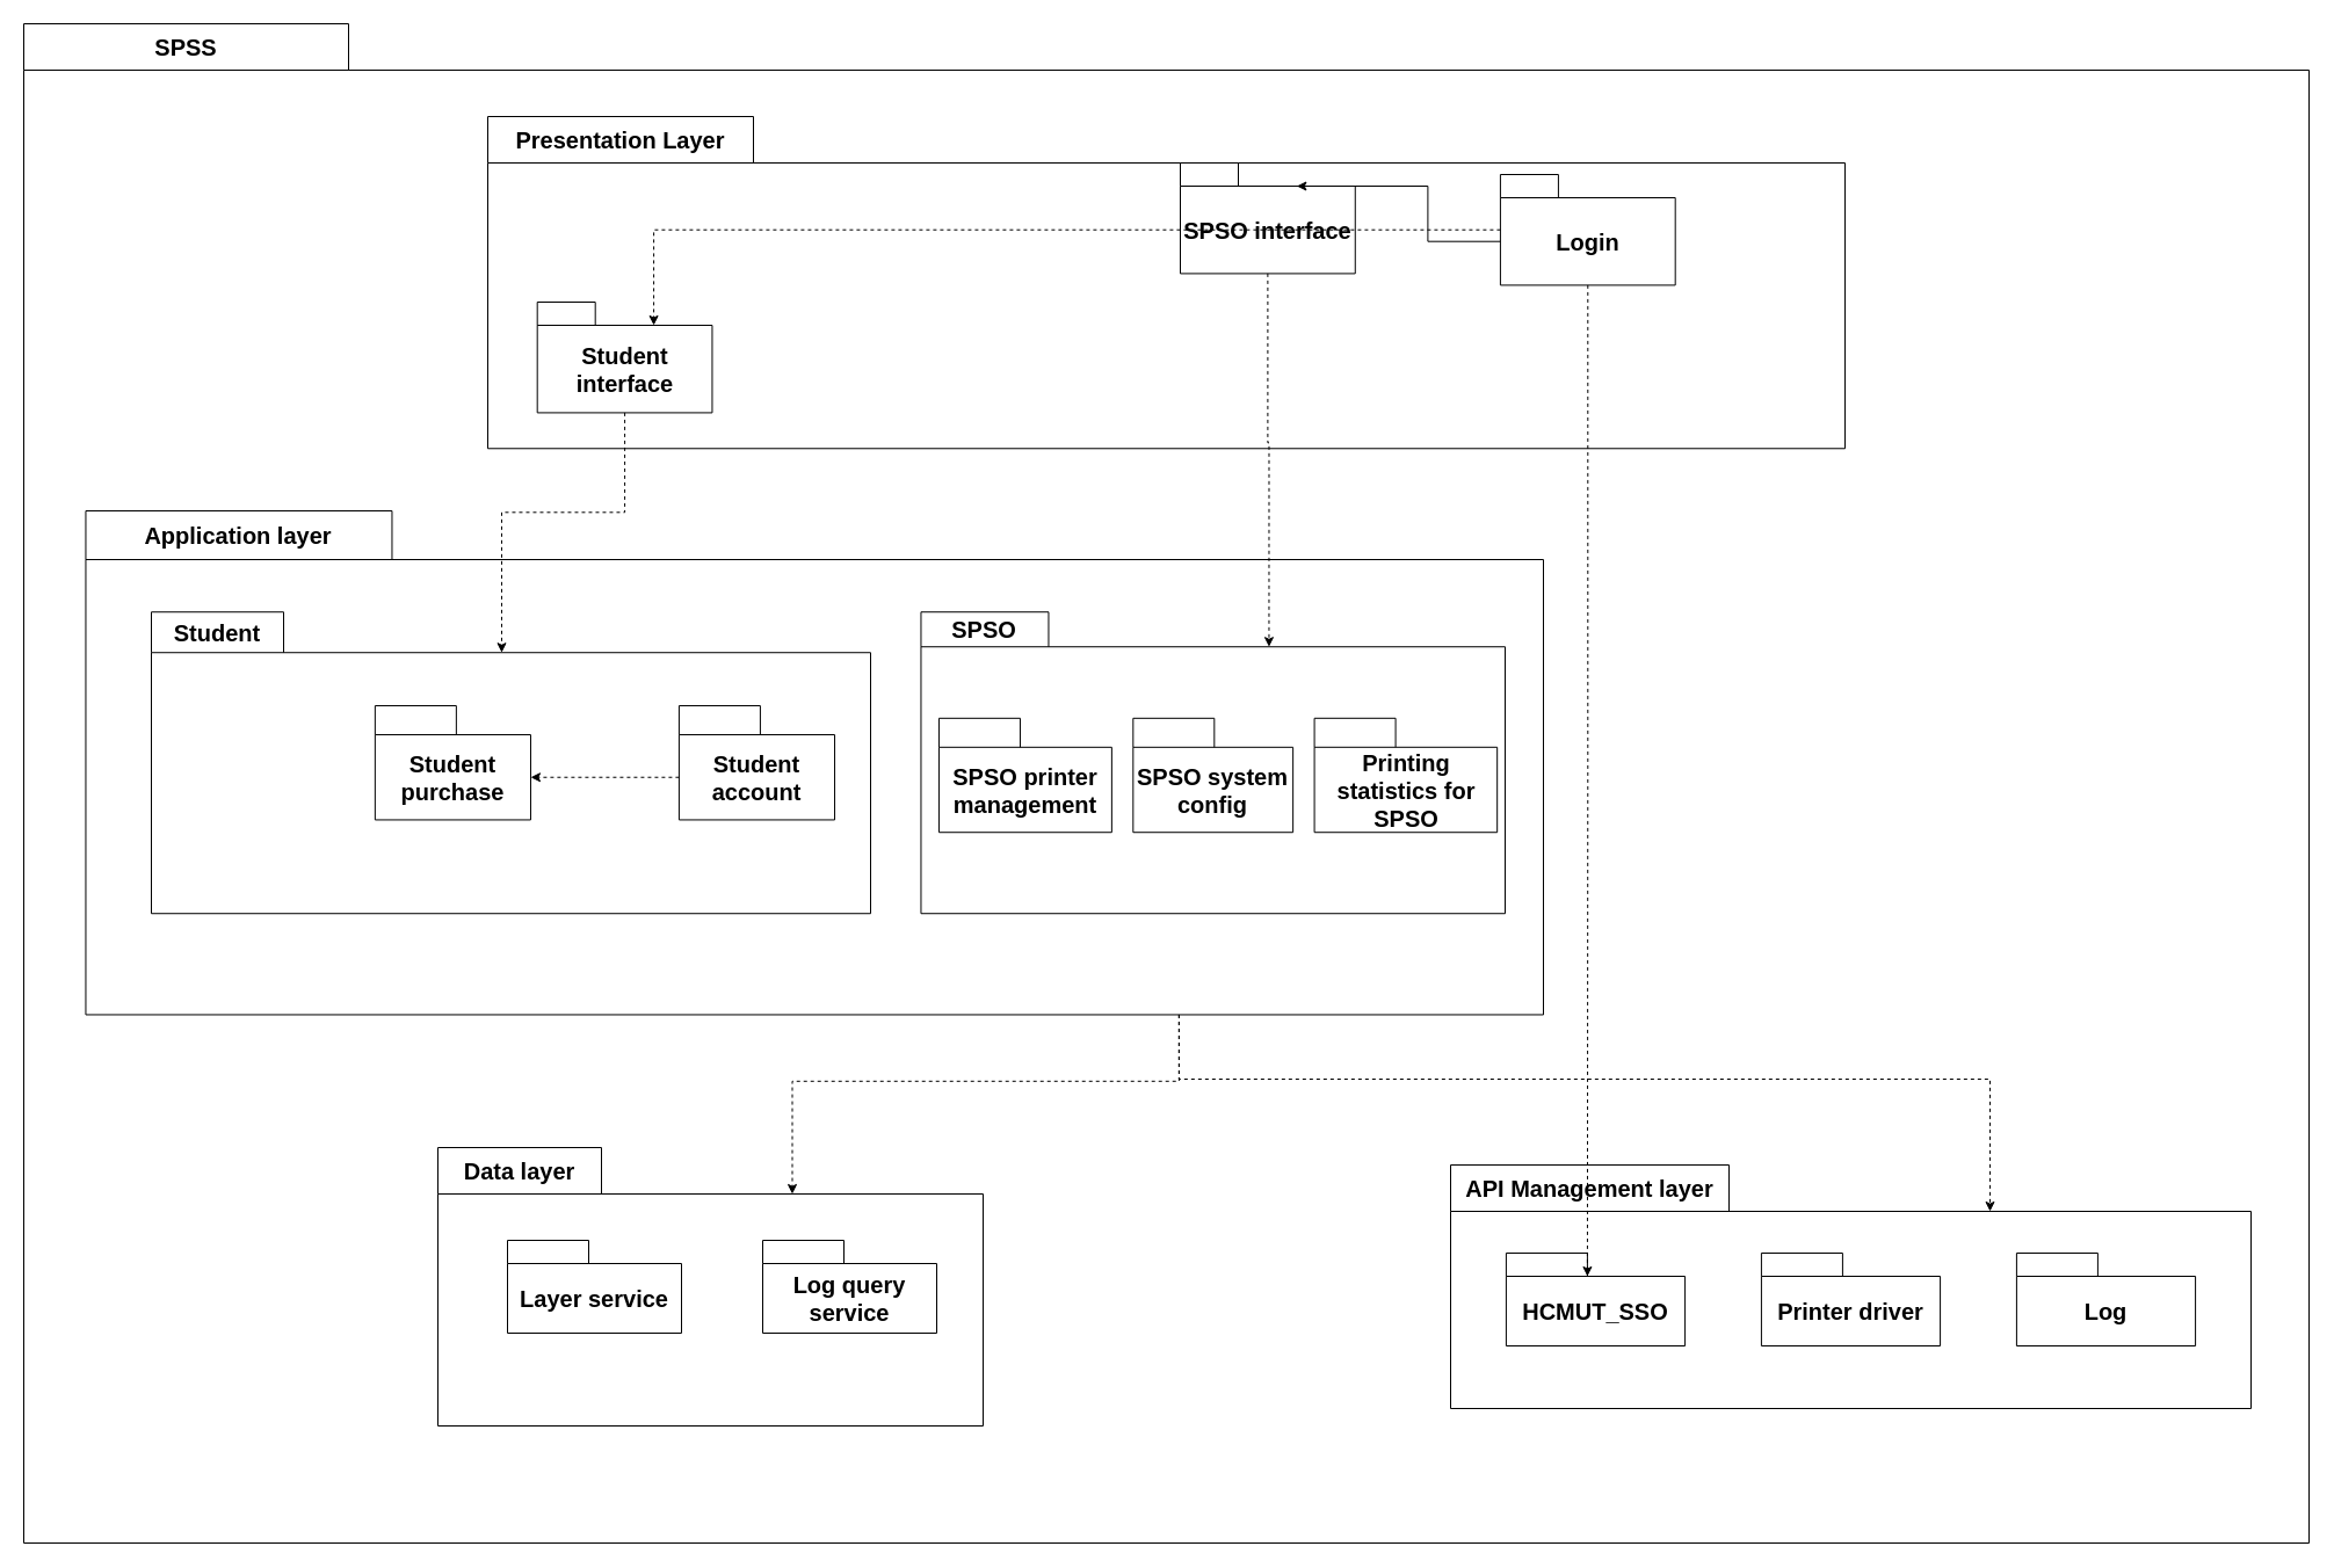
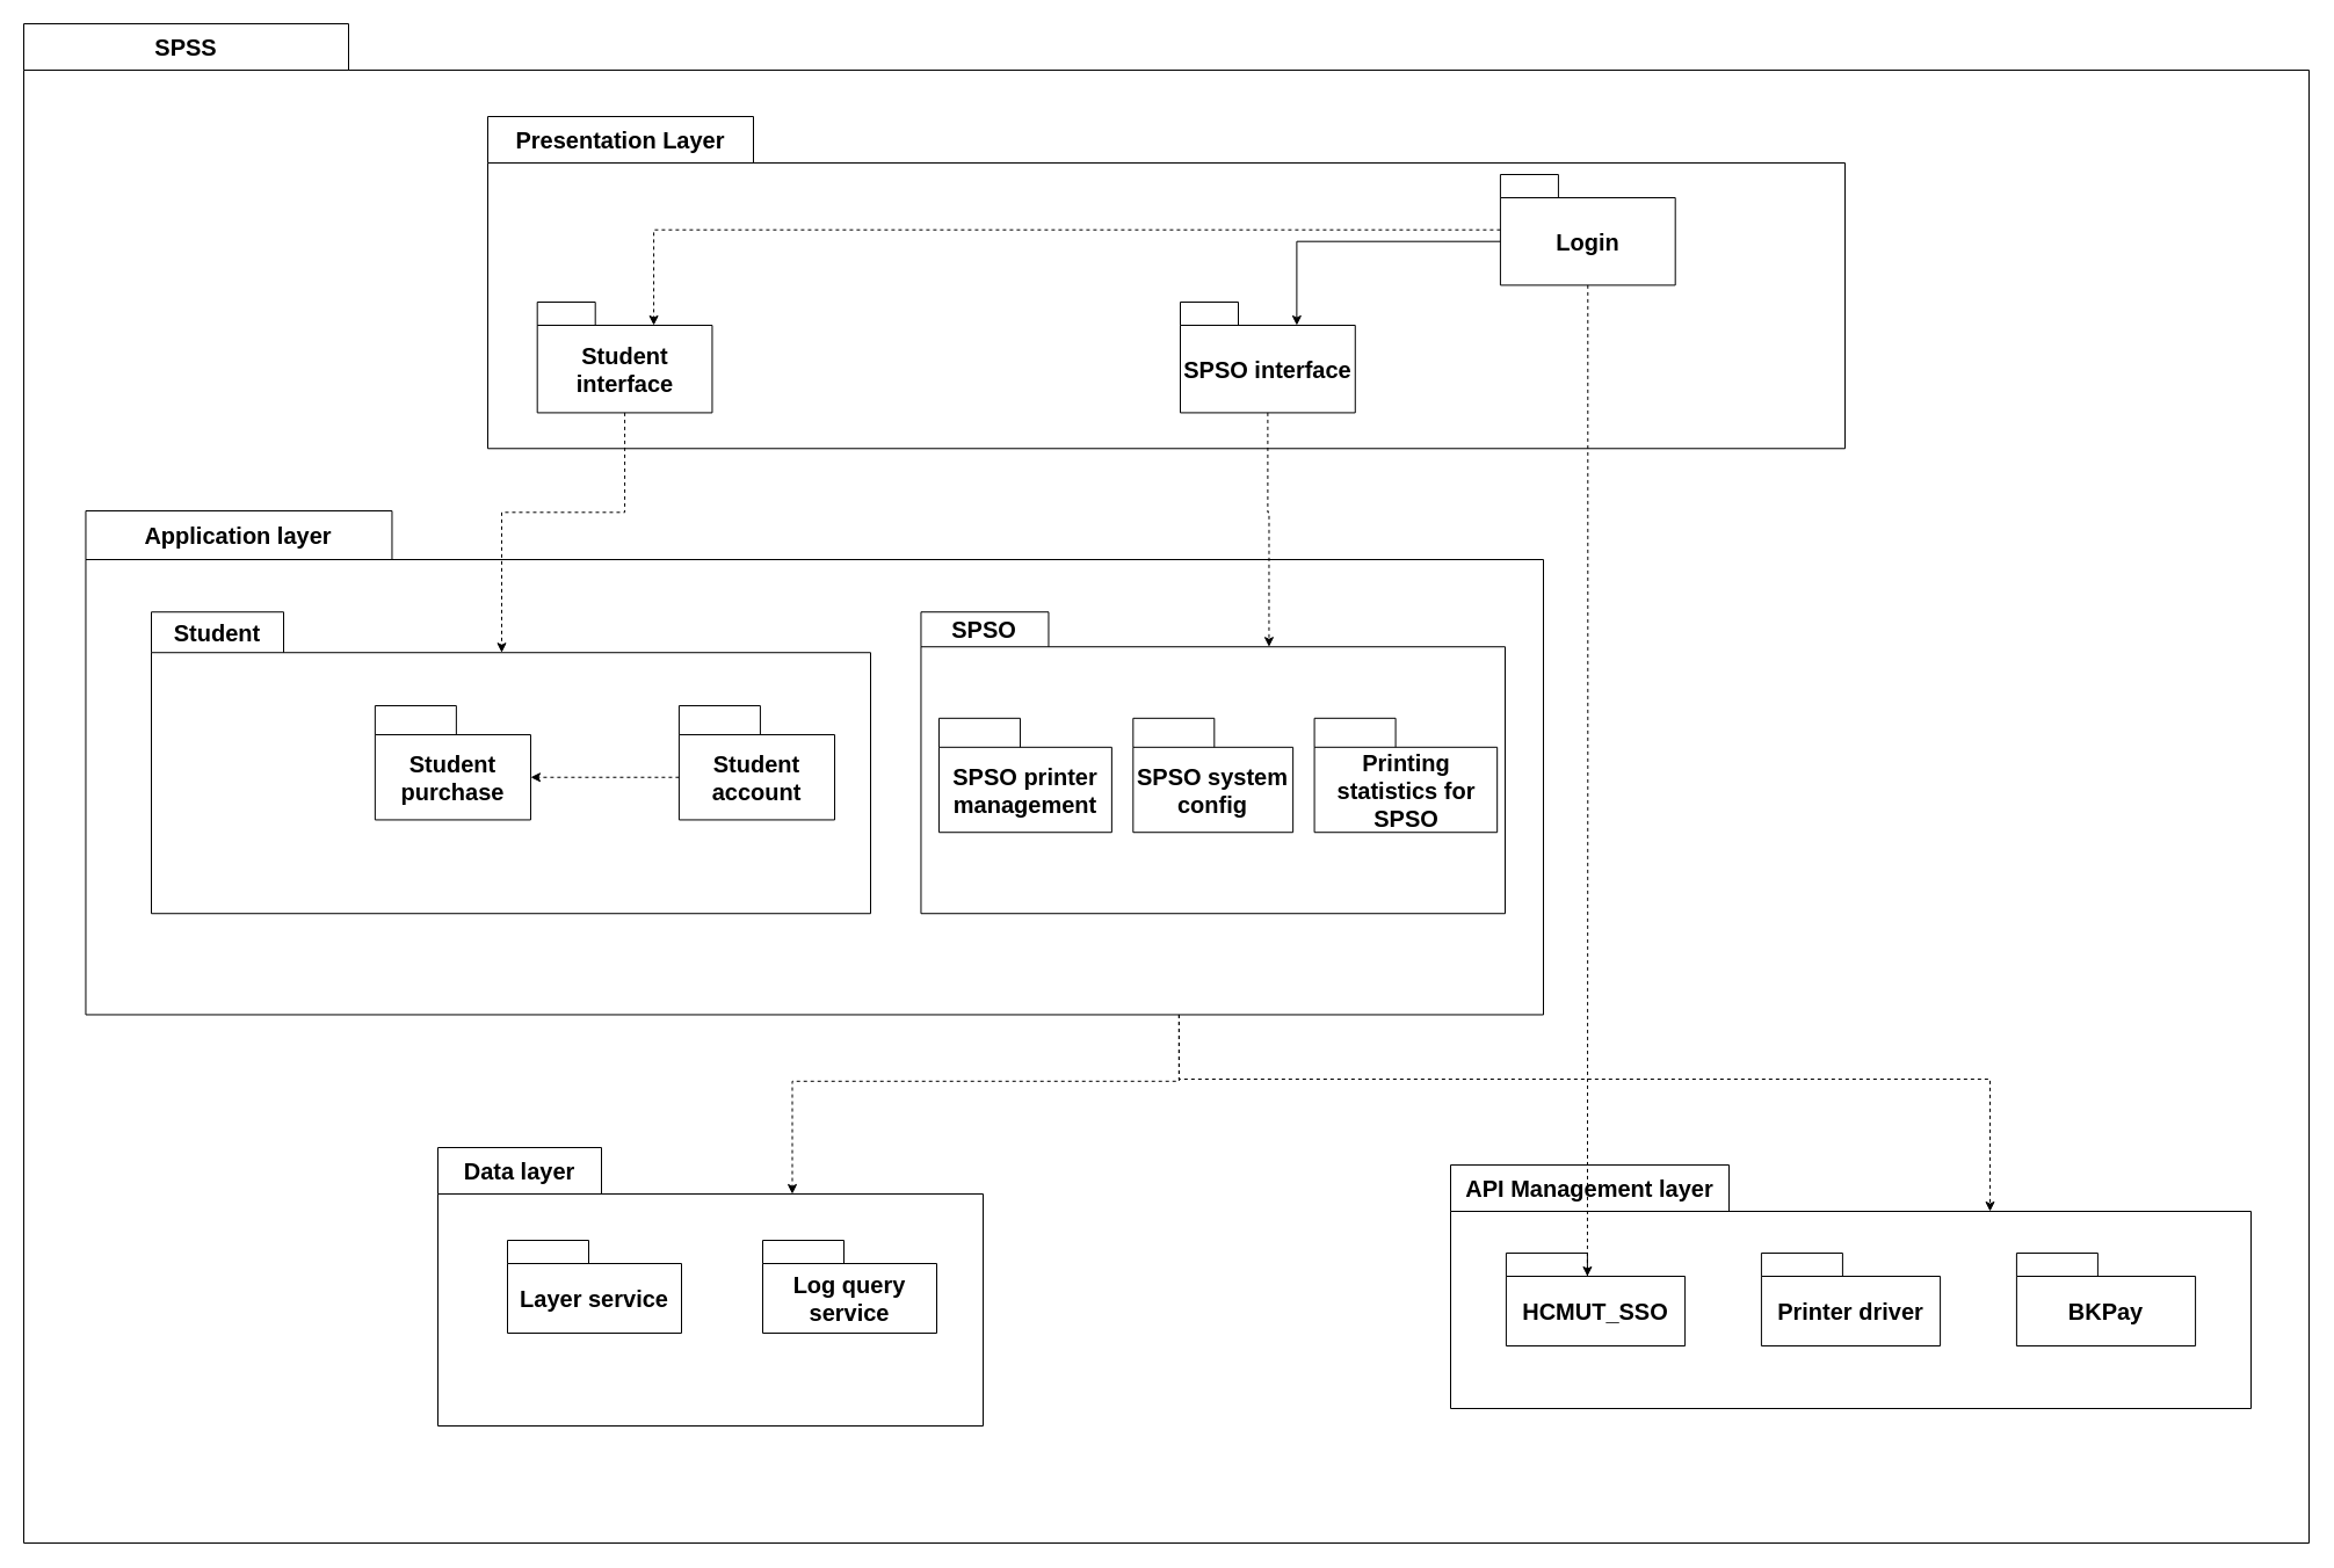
- <mxCell id="29" value="SPSO interface" style="shape=folder;fontStyle=1;tabWidth=50;tabHeight=20;tabPosition=left;html=1;boundedLbl=1;whiteSpace=wrap;fontSize=20;" vertex="1" parent="26"><mxGeometry x="597.002" y="40" width="150.769" height="95.422" as="geometry" /></mxCell>
+ <mxCell id="29" value="SPSO interface" style="shape=folder;fontStyle=1;tabWidth=50;tabHeight=20;tabPosition=left;html=1;boundedLbl=1;whiteSpace=wrap;fontSize=20;" vertex="1" parent="26"><mxGeometry x="597.002" y="160.0" width="150.769" height="95.422" as="geometry" /></mxCell>
- <mxCell id="8" value="Log" style="shape=folder;fontStyle=1;tabWidth=70;tabHeight=20;tabPosition=left;html=1;boundedLbl=1;whiteSpace=wrap;fontSize=20;" vertex="1" parent="4"><mxGeometry x="487.918" y="76" width="154.167" height="80" as="geometry" /></mxCell>
+ <mxCell id="8" value="BKPay" style="shape=folder;fontStyle=1;tabWidth=70;tabHeight=20;tabPosition=left;html=1;boundedLbl=1;whiteSpace=wrap;fontSize=20;" vertex="1" parent="4"><mxGeometry x="487.918" y="76" width="154.167" height="80" as="geometry" /></mxCell>
